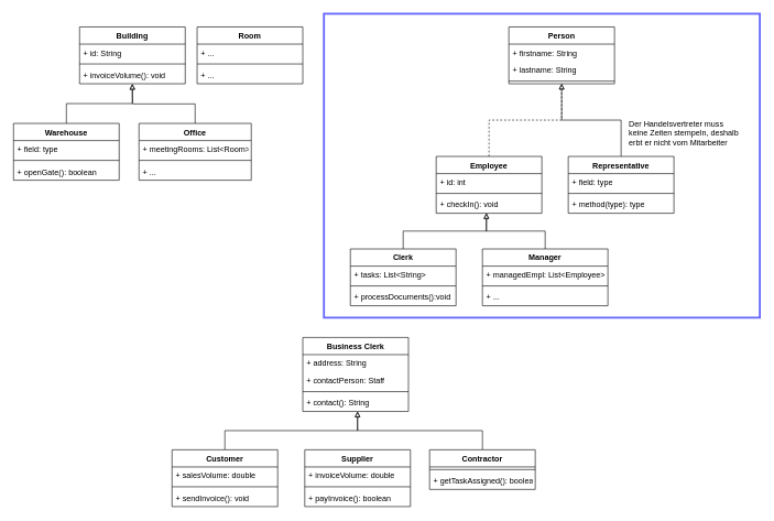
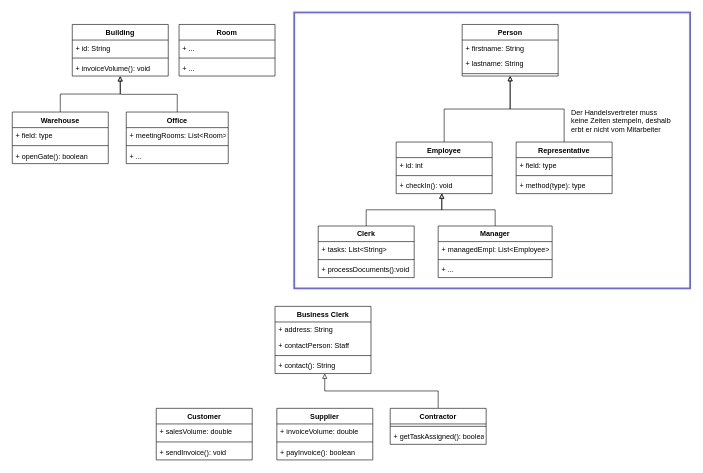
- <mxCell id="8" style="edgeStyle=orthogonalEdgeStyle;rounded=0;orthogonalLoop=1;jettySize=auto;html=1;exitX=0.5;exitY=0;exitDx=0;exitDy=0;endArrow=block;endFill=0;entryX=0.5;entryY=1;entryDx=0;entryDy=0;dashed=1;" edge="1" parent="1" source="9" target="60"><mxGeometry relative="1" as="geometry"><mxPoint x="850" y="130" as="targetPoint" /></mxGeometry></mxCell>
+ <mxCell id="8" style="edgeStyle=orthogonalEdgeStyle;rounded=0;orthogonalLoop=1;jettySize=auto;html=1;exitX=0.5;exitY=0;exitDx=0;exitDy=0;endArrow=block;endFill=0;entryX=0.5;entryY=1;entryDx=0;entryDy=0;" edge="1" parent="1" source="9" target="60"><mxGeometry relative="1" as="geometry"><mxPoint x="850" y="130" as="targetPoint" /></mxGeometry></mxCell>
- <mxCell id="27" style="edgeStyle=orthogonalEdgeStyle;rounded=0;orthogonalLoop=1;jettySize=auto;html=1;exitX=0.5;exitY=0;exitDx=0;exitDy=0;endArrow=block;endFill=0;entryX=0.518;entryY=1.009;entryDx=0;entryDy=0;entryPerimeter=0;" parent="1" source="28" target="40" edge="1"><mxGeometry relative="1" as="geometry"><mxPoint x="540" y="620" as="targetPoint" /></mxGeometry></mxCell>
